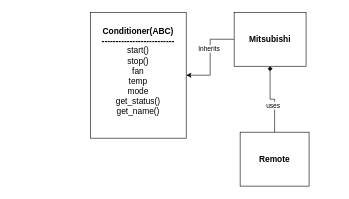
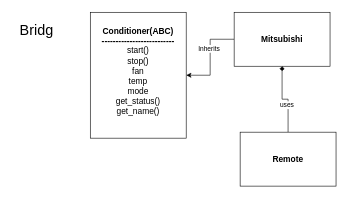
+ <mxCell id="2" value="&lt;font style=&quot;font-size: 24px;&quot;&gt;Bridg&lt;/font&gt;" style="text;html=1;align=center;verticalAlign=middle;resizable=0;points=[];autosize=1;strokeColor=none;fillColor=none;" parent="1" vertex="1"><mxGeometry x="20" y="30" width="80" height="40" as="geometry" /></mxCell>
- <mxCell id="6" value="&lt;b&gt;&lt;font style=&quot;font-size: 14px;&quot;&gt;Mitsubishi&lt;/font&gt;&lt;/b&gt;" style="rounded=0;whiteSpace=wrap;html=1;" parent="1" vertex="1"><mxGeometry x="390" y="20" width="120" height="90" as="geometry" /></mxCell>
+ <mxCell id="6" value="&lt;b&gt;&lt;font style=&quot;font-size: 14px;&quot;&gt;Mitsubishi&lt;/font&gt;&lt;/b&gt;" style="rounded=0;whiteSpace=wrap;html=1;" parent="1" vertex="1"><mxGeometry x="390" y="20" width="160" height="90" as="geometry" /></mxCell>
- <mxCell id="9" value="&lt;b&gt;&lt;font style=&quot;font-size: 14px;&quot;&gt;Remote&lt;/font&gt;&lt;/b&gt;" style="rounded=0;whiteSpace=wrap;html=1;" parent="1" vertex="1"><mxGeometry x="400" y="220" width="115" height="90" as="geometry" /></mxCell>
+ <mxCell id="9" value="&lt;b&gt;&lt;font style=&quot;font-size: 14px;&quot;&gt;Remote&lt;/font&gt;&lt;/b&gt;" style="rounded=0;whiteSpace=wrap;html=1;" parent="1" vertex="1"><mxGeometry x="400" y="220" width="160" height="90" as="geometry" /></mxCell>
